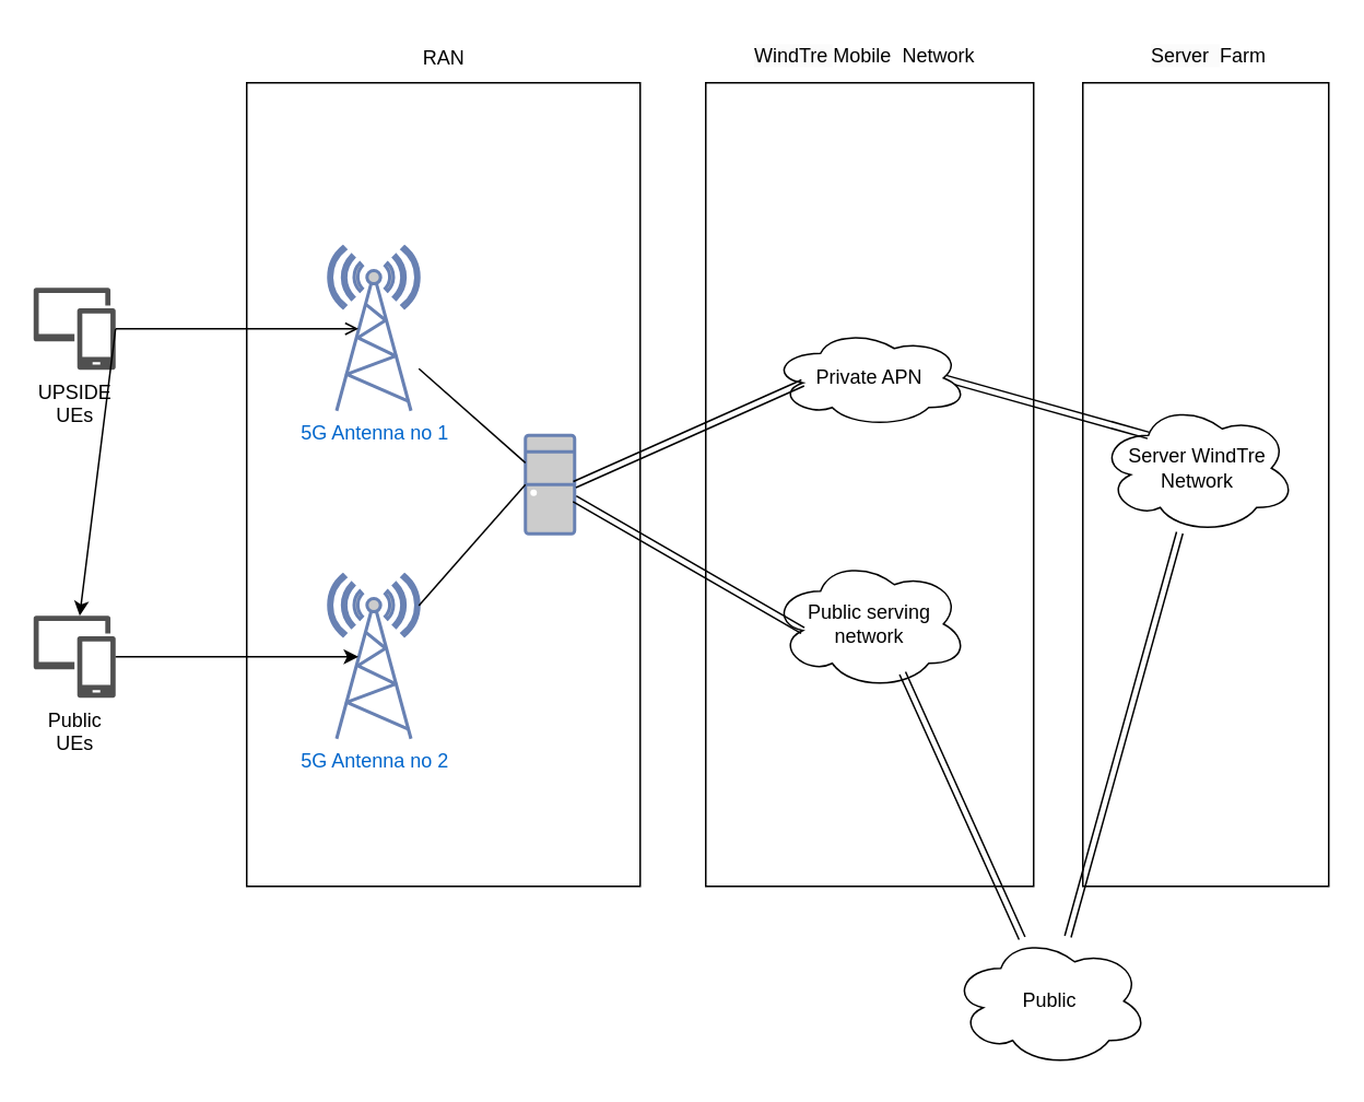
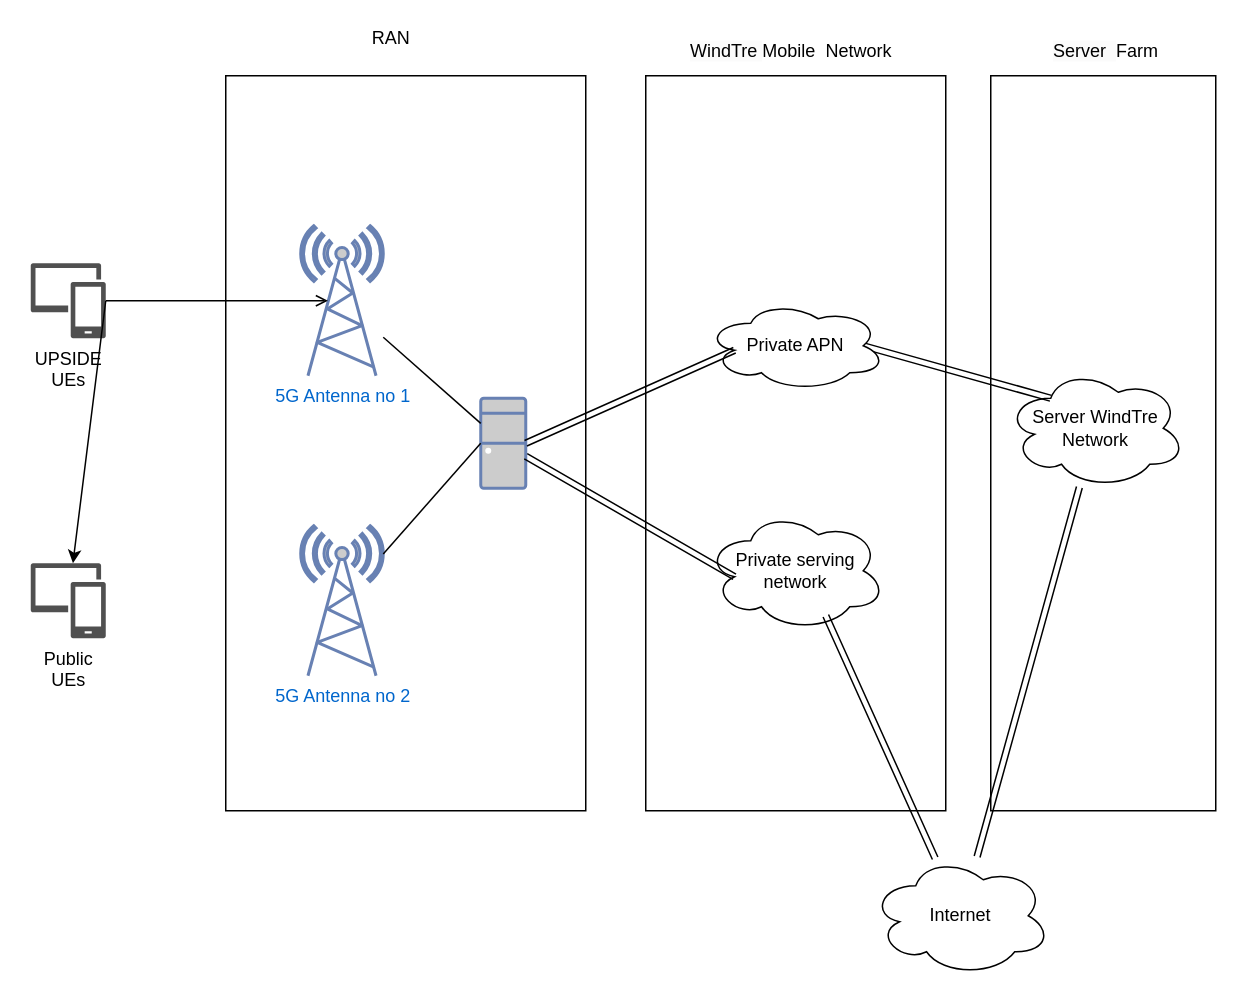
- <mxCell id="21" value="&lt;span style=&quot;text-align: right; text-wrap: wrap;&quot;&gt;RAN&lt;/span&gt;" style="text;html=1;align=center;verticalAlign=middle;resizable=0;points=[];autosize=1;strokeColor=none;fillColor=none;" vertex="1" parent="1"><mxGeometry x="245" y="20" width="50" height="30" as="geometry" /></mxCell>
+ <mxCell id="21" value="&lt;span style=&quot;text-align: right; text-wrap: wrap;&quot;&gt;RAN&lt;/span&gt;" style="text;html=1;align=center;verticalAlign=middle;resizable=0;points=[];autosize=1;strokeColor=none;fillColor=none;" vertex="1" parent="1"><mxGeometry x="235" y="10" width="50" height="30" as="geometry" /></mxCell>
- <mxCell id="9" value="Public serving&lt;div&gt;network&lt;/div&gt;" style="ellipse;shape=cloud;whiteSpace=wrap;html=1;" parent="1" vertex="1"><mxGeometry x="470" y="340" width="120" height="80" as="geometry" /></mxCell>
+ <mxCell id="9" value="Private serving&lt;div&gt;network&lt;/div&gt;" style="ellipse;shape=cloud;whiteSpace=wrap;html=1;" parent="1" vertex="1"><mxGeometry x="470" y="340" width="120" height="80" as="geometry" /></mxCell>
- <mxCell id="20" style="edgeStyle=orthogonalEdgeStyle;rounded=0;orthogonalLoop=1;jettySize=auto;html=1;entryX=0.33;entryY=0.5;entryDx=0;entryDy=0;entryPerimeter=0;" edge="1" parent="1" source="18" target="3"><mxGeometry relative="1" as="geometry" /></mxCell>
- <mxCell id="13" value="Public" style="ellipse;shape=cloud;whiteSpace=wrap;html=1;" parent="1" vertex="1"><mxGeometry x="580" y="570" width="120" height="80" as="geometry" /></mxCell>
+ <mxCell id="13" value="Internet" style="ellipse;shape=cloud;whiteSpace=wrap;html=1;" parent="1" vertex="1"><mxGeometry x="580" y="570" width="120" height="80" as="geometry" /></mxCell>
